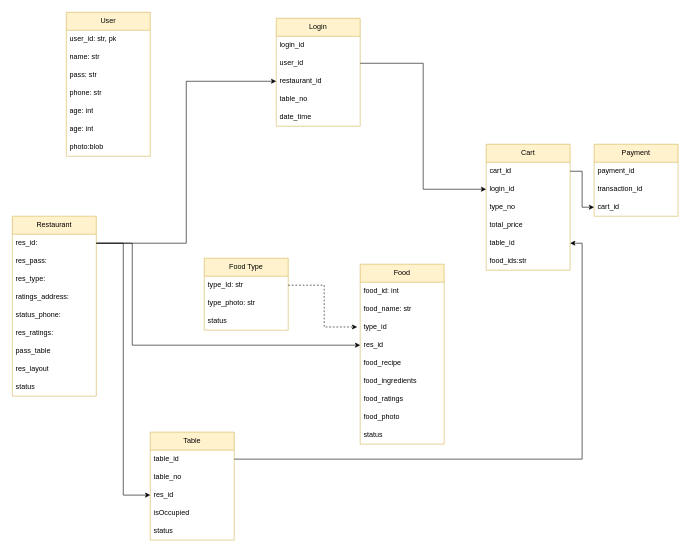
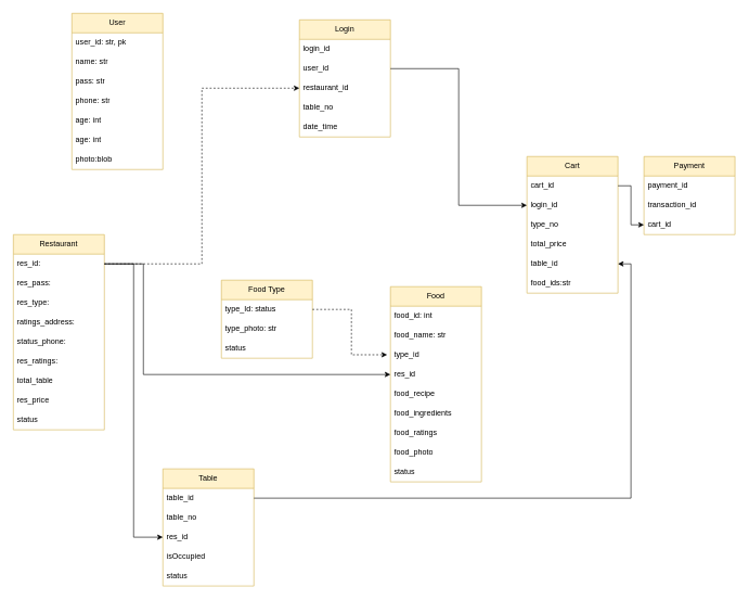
- <mxCell id="50" style="edgeStyle=orthogonalEdgeStyle;rounded=0;orthogonalLoop=1;jettySize=auto;html=1;entryX=0;entryY=0.5;entryDx=0;entryDy=0;" parent="1" source="25" target="46" edge="1"><mxGeometry relative="1" as="geometry" /></mxCell>
+ <mxCell id="50" style="edgeStyle=orthogonalEdgeStyle;rounded=0;orthogonalLoop=1;jettySize=auto;html=1;entryX=0;entryY=0.5;entryDx=0;entryDy=0;dashed=1;" parent="1" source="25" target="46" edge="1"><mxGeometry relative="1" as="geometry" /></mxCell>
- <mxCell id="11" value="type_Id: str" style="text;strokeColor=none;fillColor=none;align=left;verticalAlign=middle;spacingLeft=4;spacingRight=4;overflow=hidden;points=[[0,0.5],[1,0.5]];portConstraint=eastwest;rotatable=0;whiteSpace=wrap;html=1;" parent="10" vertex="1"><mxGeometry y="30" width="140" height="30" as="geometry" /></mxCell>
+ <mxCell id="11" value="type_Id: status" style="text;strokeColor=none;fillColor=none;align=left;verticalAlign=middle;spacingLeft=4;spacingRight=4;overflow=hidden;points=[[0,0.5],[1,0.5]];portConstraint=eastwest;rotatable=0;whiteSpace=wrap;html=1;" parent="10" vertex="1"><mxGeometry y="30" width="140" height="30" as="geometry" /></mxCell>
- <mxCell id="31" value="pass_table" style="text;strokeColor=none;fillColor=none;align=left;verticalAlign=middle;spacingLeft=4;spacingRight=4;overflow=hidden;points=[[0,0.5],[1,0.5]];portConstraint=eastwest;rotatable=0;whiteSpace=wrap;html=1;" parent="24" vertex="1"><mxGeometry y="210" width="140" height="30" as="geometry" /></mxCell>
+ <mxCell id="31" value="total_table" style="text;strokeColor=none;fillColor=none;align=left;verticalAlign=middle;spacingLeft=4;spacingRight=4;overflow=hidden;points=[[0,0.5],[1,0.5]];portConstraint=eastwest;rotatable=0;whiteSpace=wrap;html=1;" parent="24" vertex="1"><mxGeometry y="210" width="140" height="30" as="geometry" /></mxCell>
- <mxCell id="32" value="res_layout" style="text;strokeColor=none;fillColor=none;align=left;verticalAlign=middle;spacingLeft=4;spacingRight=4;overflow=hidden;points=[[0,0.5],[1,0.5]];portConstraint=eastwest;rotatable=0;whiteSpace=wrap;html=1;" parent="24" vertex="1"><mxGeometry y="240" width="140" height="30" as="geometry" /></mxCell>
+ <mxCell id="32" value="res_price" style="text;strokeColor=none;fillColor=none;align=left;verticalAlign=middle;spacingLeft=4;spacingRight=4;overflow=hidden;points=[[0,0.5],[1,0.5]];portConstraint=eastwest;rotatable=0;whiteSpace=wrap;html=1;" parent="24" vertex="1"><mxGeometry y="240" width="140" height="30" as="geometry" /></mxCell>
